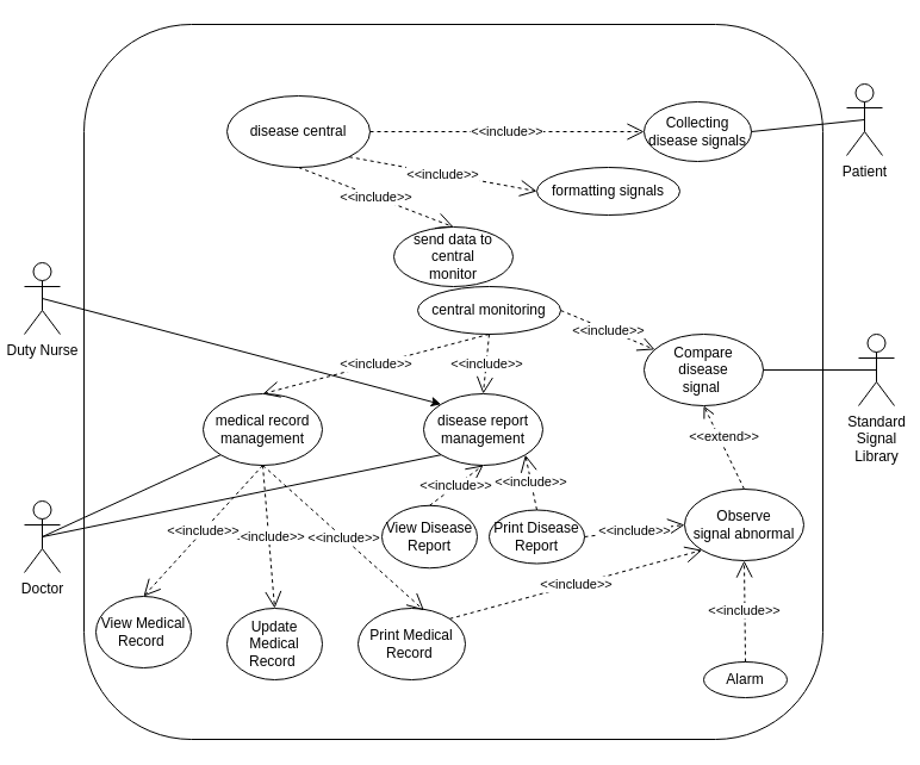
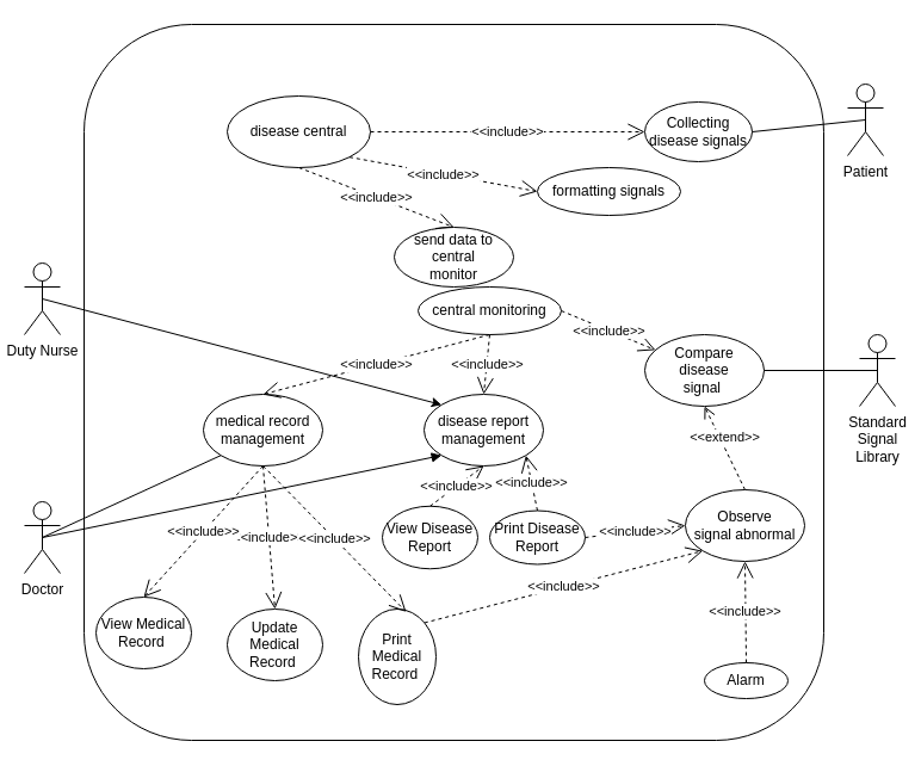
- <mxCell id="39" value="" style="endArrow=none;html=1;rounded=0;exitX=0.5;exitY=0.5;exitDx=0;exitDy=0;exitPerimeter=0;entryX=0;entryY=1;entryDx=0;entryDy=0;" edge="1" parent="1" source="4" target="36"><mxGeometry width="50" height="50" relative="1" as="geometry"><mxPoint x="180" y="480" as="sourcePoint" /><mxPoint x="230" y="430" as="targetPoint" /></mxGeometry></mxCell>
+ <mxCell id="39" value="" style="endArrow=block;html=1;rounded=0;exitX=0.5;exitY=0.5;exitDx=0;exitDy=0;exitPerimeter=0;entryX=0;entryY=1;entryDx=0;entryDy=0;" edge="1" parent="1" source="4" target="36"><mxGeometry width="50" height="50" relative="1" as="geometry"><mxPoint x="180" y="480" as="sourcePoint" /><mxPoint x="230" y="430" as="targetPoint" /></mxGeometry></mxCell>
- <mxCell id="16" value="Print Medical&lt;br&gt;Record&amp;nbsp;" style="ellipse;whiteSpace=wrap;html=1;" parent="1" vertex="1"><mxGeometry x="300" y="510" width="90" height="60" as="geometry" /></mxCell>
+ <mxCell id="16" value="Print Medical&lt;br&gt;Record&amp;nbsp;" style="ellipse;whiteSpace=wrap;html=1;" parent="1" vertex="1"><mxGeometry x="300" y="510" width="65" height="80" as="geometry" /></mxCell>
